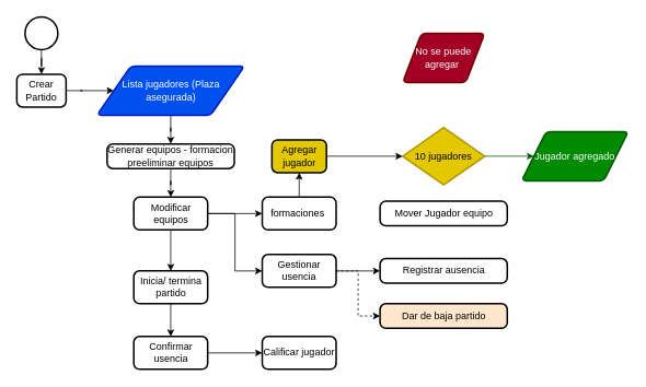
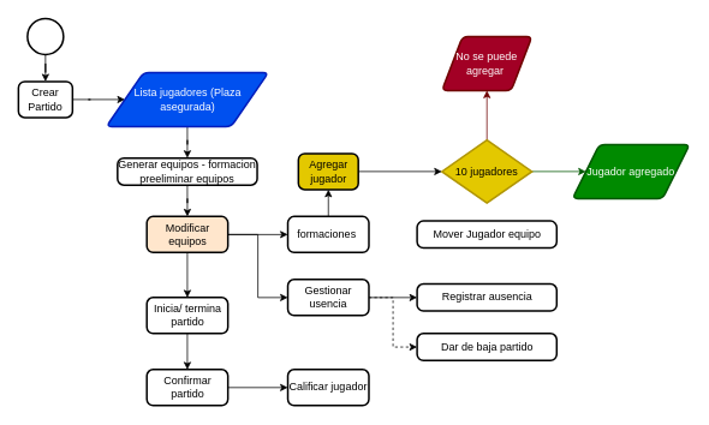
+ <mxCell id="23" style="edgeStyle=orthogonalEdgeStyle;rounded=0;orthogonalLoop=1;jettySize=auto;html=1;fillColor=#a20025;strokeColor=#6F0000;" parent="1" source="25" target="26" edge="1"><mxGeometry relative="1" as="geometry" /></mxCell>
- <mxCell id="13" value="Modificar equipos" style="rounded=1;whiteSpace=wrap;html=1;absoluteArcSize=1;arcSize=14;strokeWidth=2;" parent="1" vertex="1"><mxGeometry x="162.5" y="240" width="90" height="40" as="geometry" /></mxCell>
+ <mxCell id="13" value="Modificar equipos" style="rounded=1;whiteSpace=wrap;html=1;absoluteArcSize=1;arcSize=14;strokeWidth=2;fillColor=#ffe6cc;" parent="1" vertex="1"><mxGeometry x="162.5" y="240" width="90" height="40" as="geometry" /></mxCell>
- <mxCell id="21" value="Dar de baja partido" style="rounded=1;whiteSpace=wrap;html=1;absoluteArcSize=1;arcSize=14;strokeWidth=2;fillColor=#ffe6cc;" parent="1" vertex="1"><mxGeometry x="462.5" y="370" width="155" height="30" as="geometry" /></mxCell>
+ <mxCell id="21" value="Dar de baja partido" style="rounded=1;whiteSpace=wrap;html=1;absoluteArcSize=1;arcSize=14;strokeWidth=2;" parent="1" vertex="1"><mxGeometry x="462.5" y="370" width="155" height="30" as="geometry" /></mxCell>
- <mxCell id="15" value="Confirmar usencia" style="rounded=1;whiteSpace=wrap;html=1;absoluteArcSize=1;arcSize=14;strokeWidth=2;" parent="1" vertex="1"><mxGeometry x="162.5" y="410" width="90" height="40" as="geometry" /></mxCell>
+ <mxCell id="15" value="Confirmar partido" style="rounded=1;whiteSpace=wrap;html=1;absoluteArcSize=1;arcSize=14;strokeWidth=2;" parent="1" vertex="1"><mxGeometry x="162.5" y="410" width="90" height="40" as="geometry" /></mxCell>
